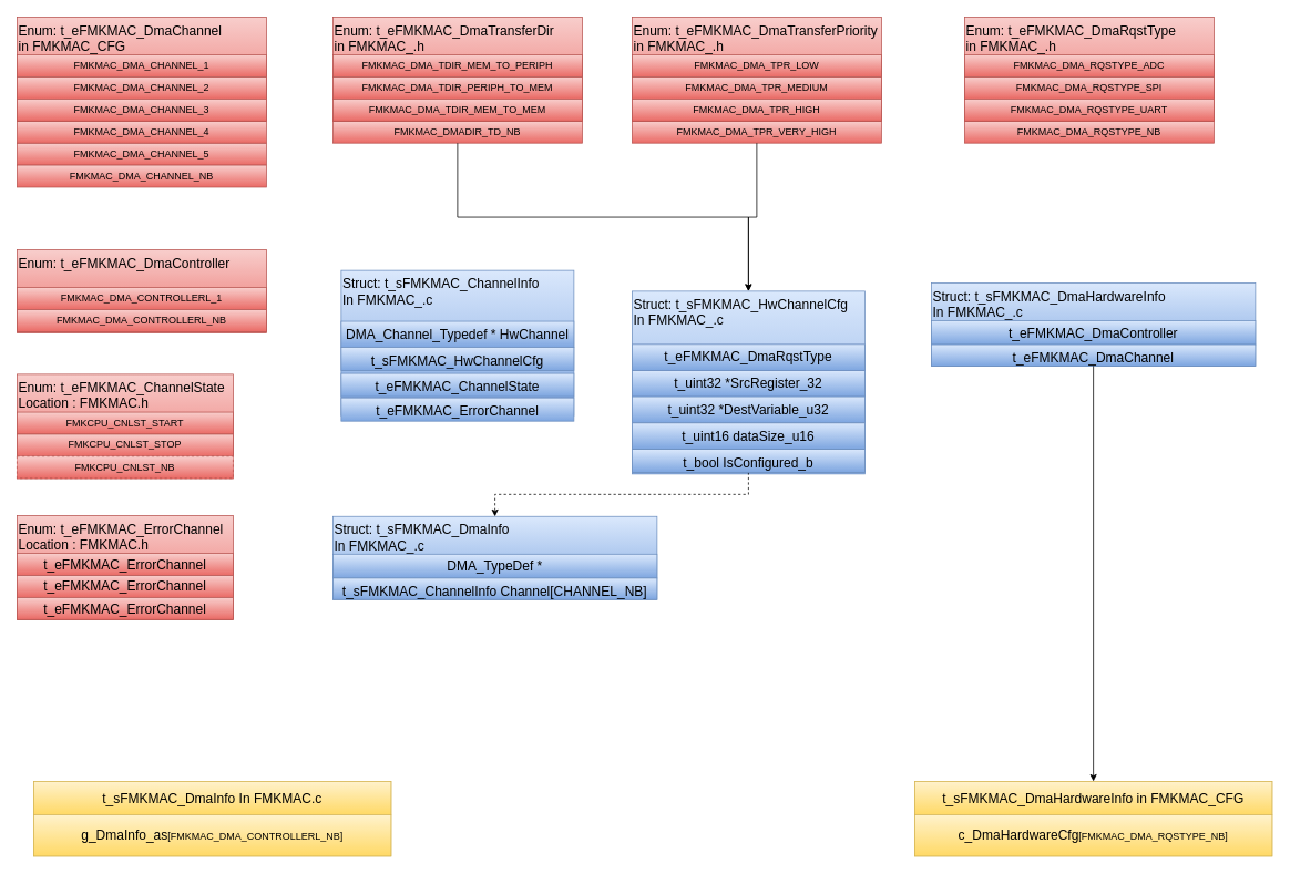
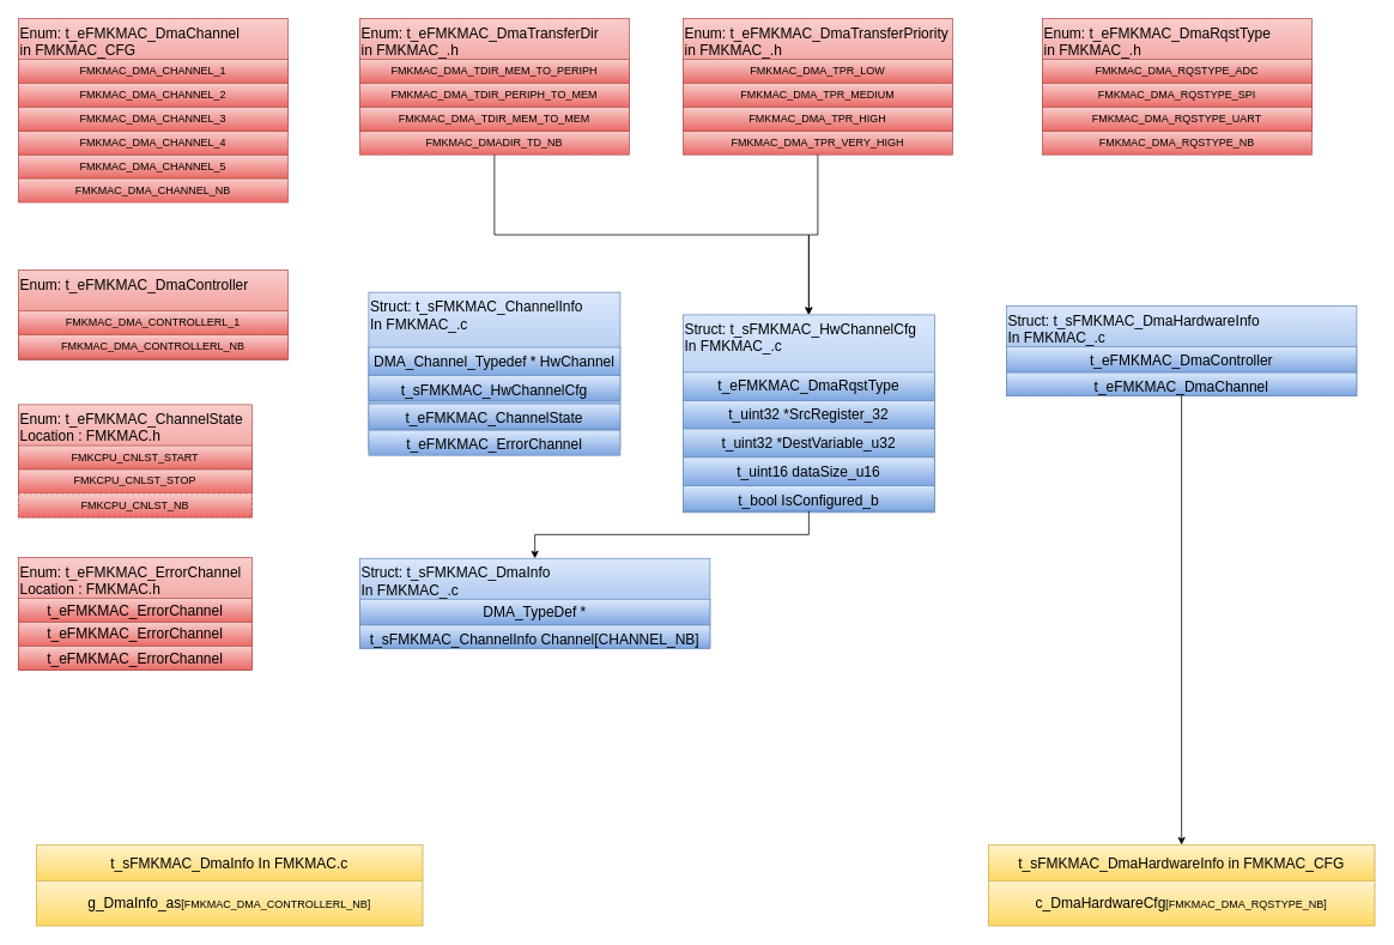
- <mxCell id="44" style="edgeStyle=orthogonalEdgeStyle;rounded=0;orthogonalLoop=1;jettySize=auto;html=1;exitX=0.5;exitY=1;exitDx=0;exitDy=0;dashed=1;" edge="1" parent="1" source="53" target="41"><mxGeometry relative="1" as="geometry" /></mxCell>
+ <mxCell id="44" style="edgeStyle=orthogonalEdgeStyle;rounded=0;orthogonalLoop=1;jettySize=auto;html=1;exitX=0.5;exitY=1;exitDx=0;exitDy=0;" edge="1" parent="1" source="53" target="41"><mxGeometry relative="1" as="geometry" /></mxCell>
